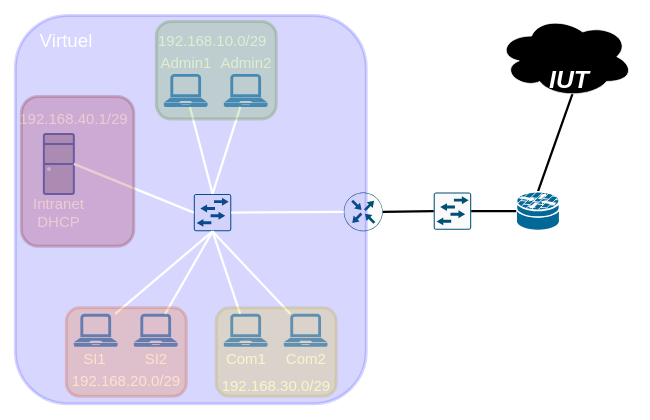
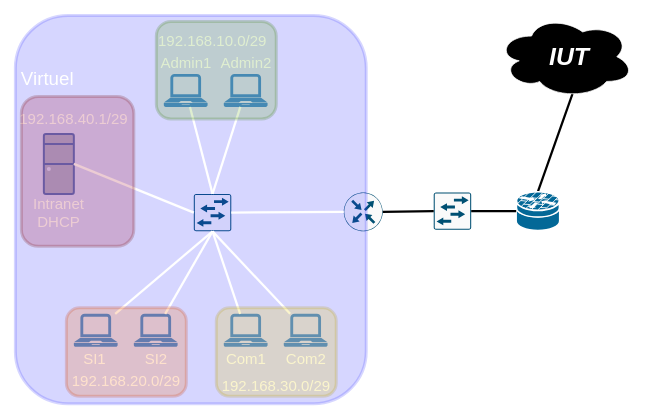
- <mxCell id="38" value="&lt;font style=&quot;font-size: 25px&quot;&gt;Virtuel&lt;/font&gt;" style="text;html=1;strokeColor=none;fillColor=none;align=center;verticalAlign=middle;whiteSpace=wrap;rounded=0;fontSize=20;fontColor=#FFFFFF;opacity=20;" parent="1" vertex="1"><mxGeometry x="48" y="38" width="80" height="30" as="geometry" /></mxCell>
+ <mxCell id="38" value="&lt;font style=&quot;font-size: 25px&quot;&gt;Virtuel&lt;/font&gt;" style="text;html=1;strokeColor=none;fillColor=none;align=center;verticalAlign=middle;whiteSpace=wrap;rounded=0;fontSize=20;fontColor=#FFFFFF;opacity=20;" parent="1" vertex="1"><mxGeometry x="23" y="88" width="80" height="30" as="geometry" /></mxCell>
- <mxCell id="15" value="&lt;font size=&quot;1&quot;&gt;&lt;b&gt;&lt;i style=&quot;font-size: 33px&quot;&gt;IUT&lt;/i&gt;&lt;/b&gt;&lt;/font&gt;" style="text;html=1;align=center;verticalAlign=middle;whiteSpace=wrap;rounded=0;strokeWidth=0;fillColor=none;fontColor=#ffffff;strokeColor=none;" parent="1" vertex="1"><mxGeometry x="718" y="82" width="82" height="46" as="geometry" /></mxCell>
+ <mxCell id="15" value="&lt;font size=&quot;1&quot;&gt;&lt;b&gt;&lt;i style=&quot;font-size: 33px&quot;&gt;IUT&lt;/i&gt;&lt;/b&gt;&lt;/font&gt;" style="text;html=1;align=center;verticalAlign=middle;whiteSpace=wrap;rounded=0;strokeWidth=0;fillColor=none;fontColor=#ffffff;strokeColor=none;" parent="1" vertex="1"><mxGeometry x="718" y="52" width="82" height="46" as="geometry" /></mxCell>
